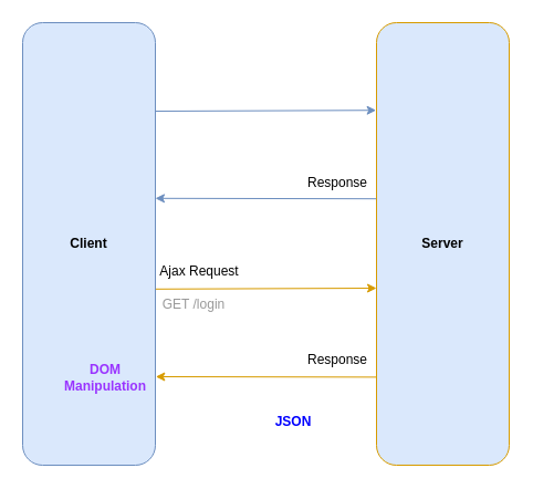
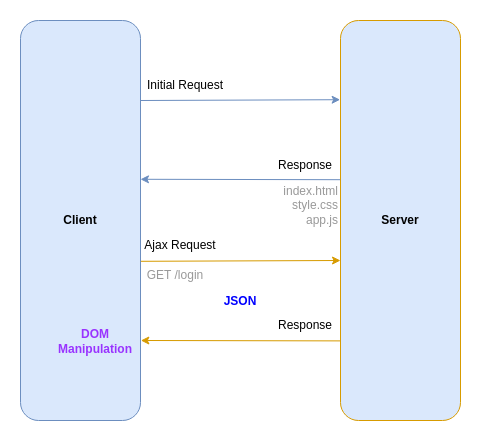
+ <mxCell id="5" value="Initial Request" style="text;html=1;strokeColor=none;fillColor=none;align=center;verticalAlign=middle;whiteSpace=wrap;rounded=0;" vertex="1" parent="1"><mxGeometry x="140" y="70" width="90" height="30" as="geometry" /></mxCell>
+ <mxCell id="8" value="&lt;font color=&quot;#999999&quot;&gt;index.html&lt;br&gt;style.css&lt;br&gt;app.js&lt;/font&gt;" style="text;html=1;strokeColor=none;fillColor=none;align=right;verticalAlign=middle;whiteSpace=wrap;rounded=0;" vertex="1" parent="1"><mxGeometry x="280" y="180" width="60" height="50" as="geometry" /></mxCell>
- <mxCell id="14" value="&lt;b&gt;&lt;font color=&quot;#0000ff&quot;&gt;JSON&lt;/font&gt;&lt;/b&gt;" style="text;html=1;strokeColor=none;fillColor=none;align=center;verticalAlign=middle;whiteSpace=wrap;rounded=0;" vertex="1" parent="1"><mxGeometry x="235" y="366" width="60" height="30" as="geometry" /></mxCell>
+ <mxCell id="14" value="&lt;b&gt;&lt;font color=&quot;#0000ff&quot;&gt;JSON&lt;/font&gt;&lt;/b&gt;" style="text;html=1;strokeColor=none;fillColor=none;align=center;verticalAlign=middle;whiteSpace=wrap;rounded=0;" vertex="1" parent="1"><mxGeometry x="210" y="286" width="60" height="30" as="geometry" /></mxCell>
